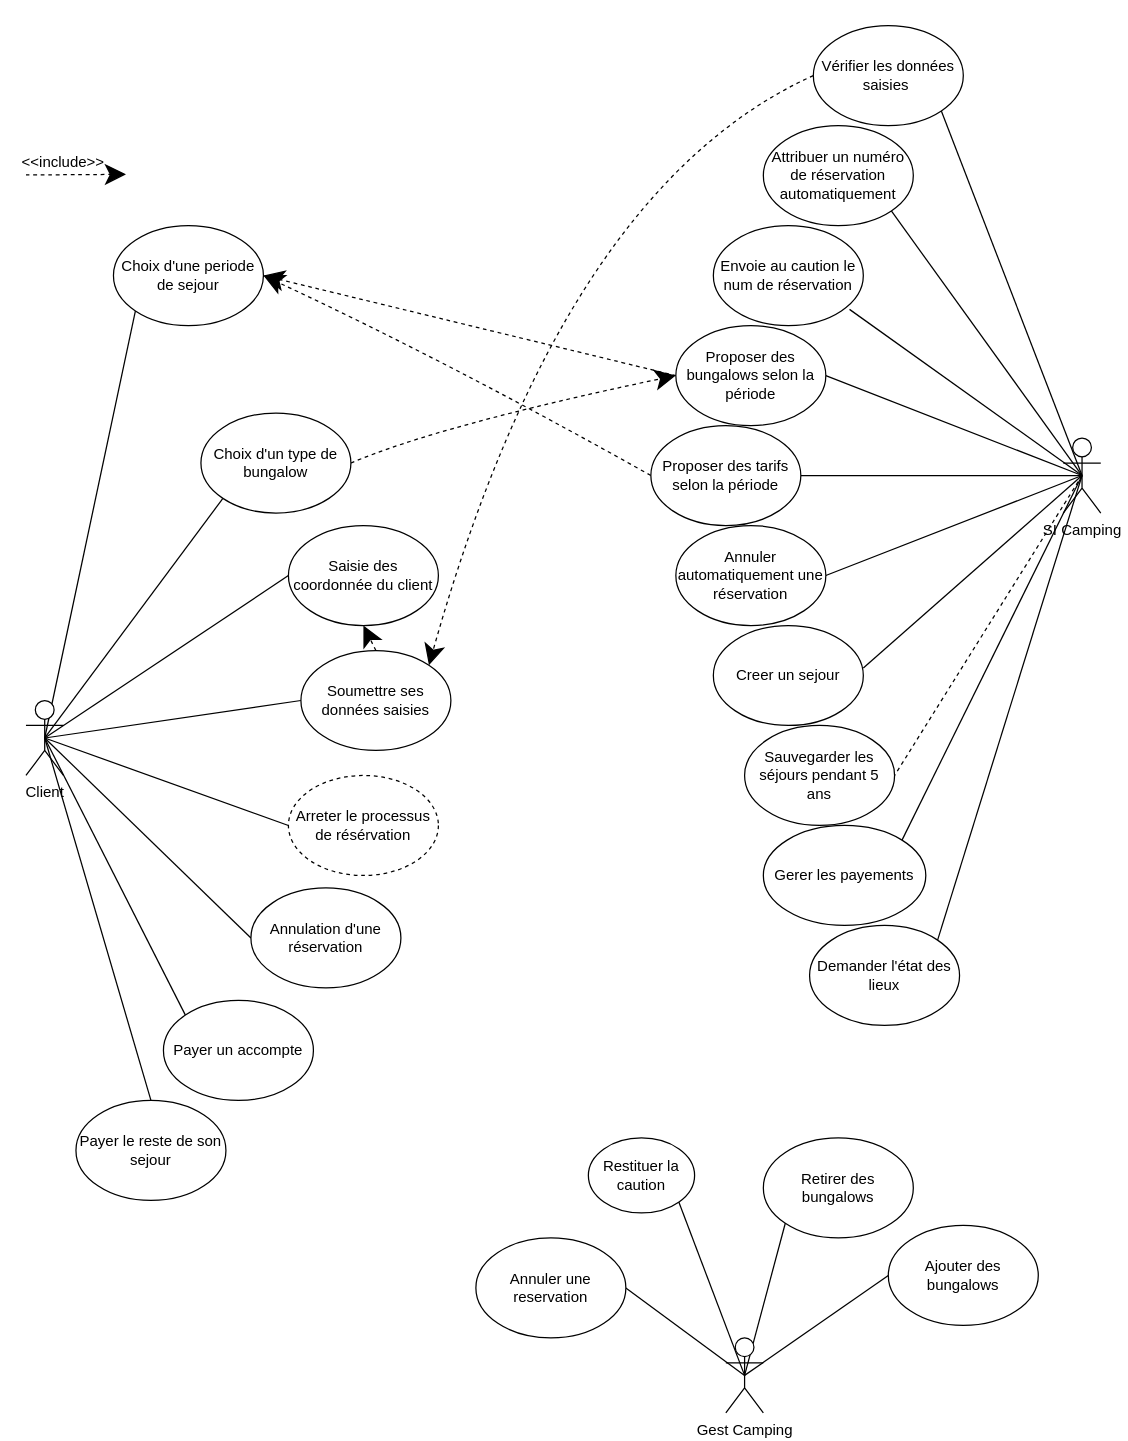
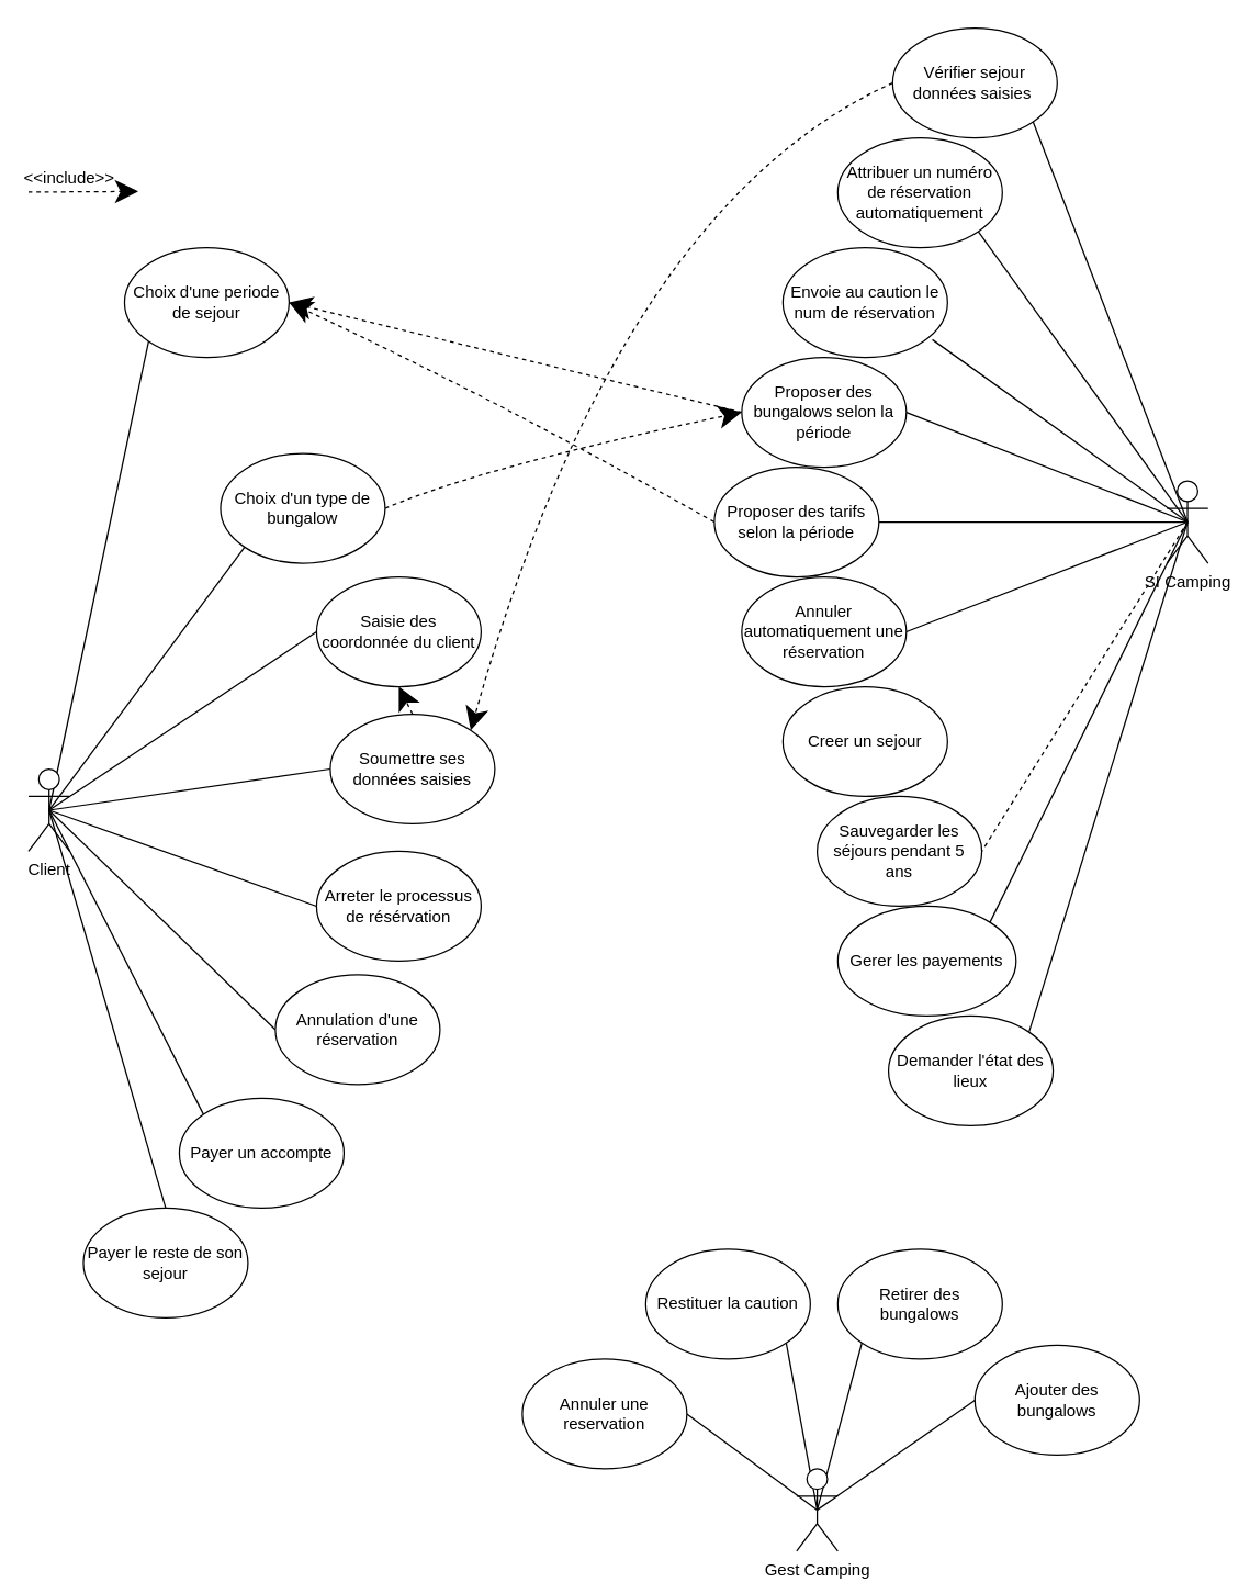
- <mxCell id="42" value="Vérifier les données saisies&amp;nbsp;" style="ellipse;whiteSpace=wrap;html=1;hachureGap=4;pointerEvents=0;" vertex="1" parent="1"><mxGeometry x="650" width="120" height="80" as="geometry" y="20" /></mxCell>
+ <mxCell id="42" value="Vérifier sejour données saisies&amp;nbsp;" style="ellipse;whiteSpace=wrap;html=1;hachureGap=4;pointerEvents=0;" vertex="1" parent="1"><mxGeometry x="650" width="120" height="80" as="geometry" y="20" /></mxCell>
- <mxCell id="13" style="edgeStyle=none;curved=1;rounded=0;orthogonalLoop=1;jettySize=auto;html=1;exitX=0.5;exitY=0.5;exitDx=0;exitDy=0;exitPerimeter=0;entryX=1;entryY=0.425;entryDx=0;entryDy=0;entryPerimeter=0;endArrow=none;endFill=0;startSize=14;endSize=14;sourcePerimeterSpacing=8;targetPerimeterSpacing=8;" edge="1" parent="1" source="17" target="48"><mxGeometry relative="1" as="geometry" /></mxCell>
- <mxCell id="30" value="Arreter le processus de résérvation" style="ellipse;whiteSpace=wrap;html=1;hachureGap=4;pointerEvents=0;dashed=1;" vertex="1" parent="1"><mxGeometry x="230" y="620" width="120" height="80" as="geometry" /></mxCell>
+ <mxCell id="30" value="Arreter le processus de résérvation" style="ellipse;whiteSpace=wrap;html=1;hachureGap=4;pointerEvents=0;" vertex="1" parent="1"><mxGeometry x="230" y="620" width="120" height="80" as="geometry" /></mxCell>
- <mxCell id="53" value="Restituer la caution" style="ellipse;whiteSpace=wrap;html=1;hachureGap=4;pointerEvents=0;" vertex="1" parent="1"><mxGeometry x="470" y="910" width="85" height="60" as="geometry" /></mxCell>
+ <mxCell id="53" value="Restituer la caution" style="ellipse;whiteSpace=wrap;html=1;hachureGap=4;pointerEvents=0;" vertex="1" parent="1"><mxGeometry x="470" y="910" width="120" height="80" as="geometry" /></mxCell>
